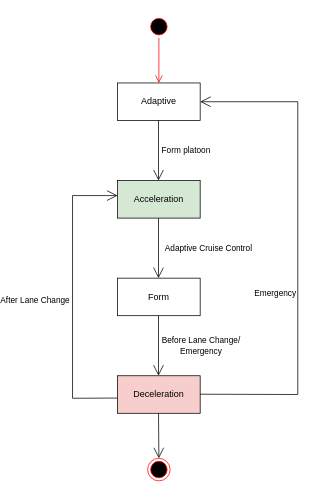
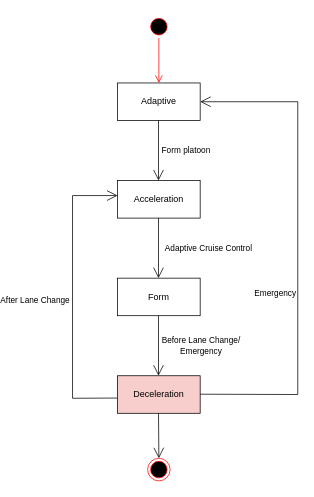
- <mxCell id="6" value="Acceleration" style="html=1;whiteSpace=wrap;fillColor=#d5e8d4;" vertex="1" parent="1"><mxGeometry x="80" y="240" width="110" height="50" as="geometry" /></mxCell>
+ <mxCell id="6" value="Acceleration" style="html=1;whiteSpace=wrap;" vertex="1" parent="1"><mxGeometry x="80" y="240" width="110" height="50" as="geometry" /></mxCell>
